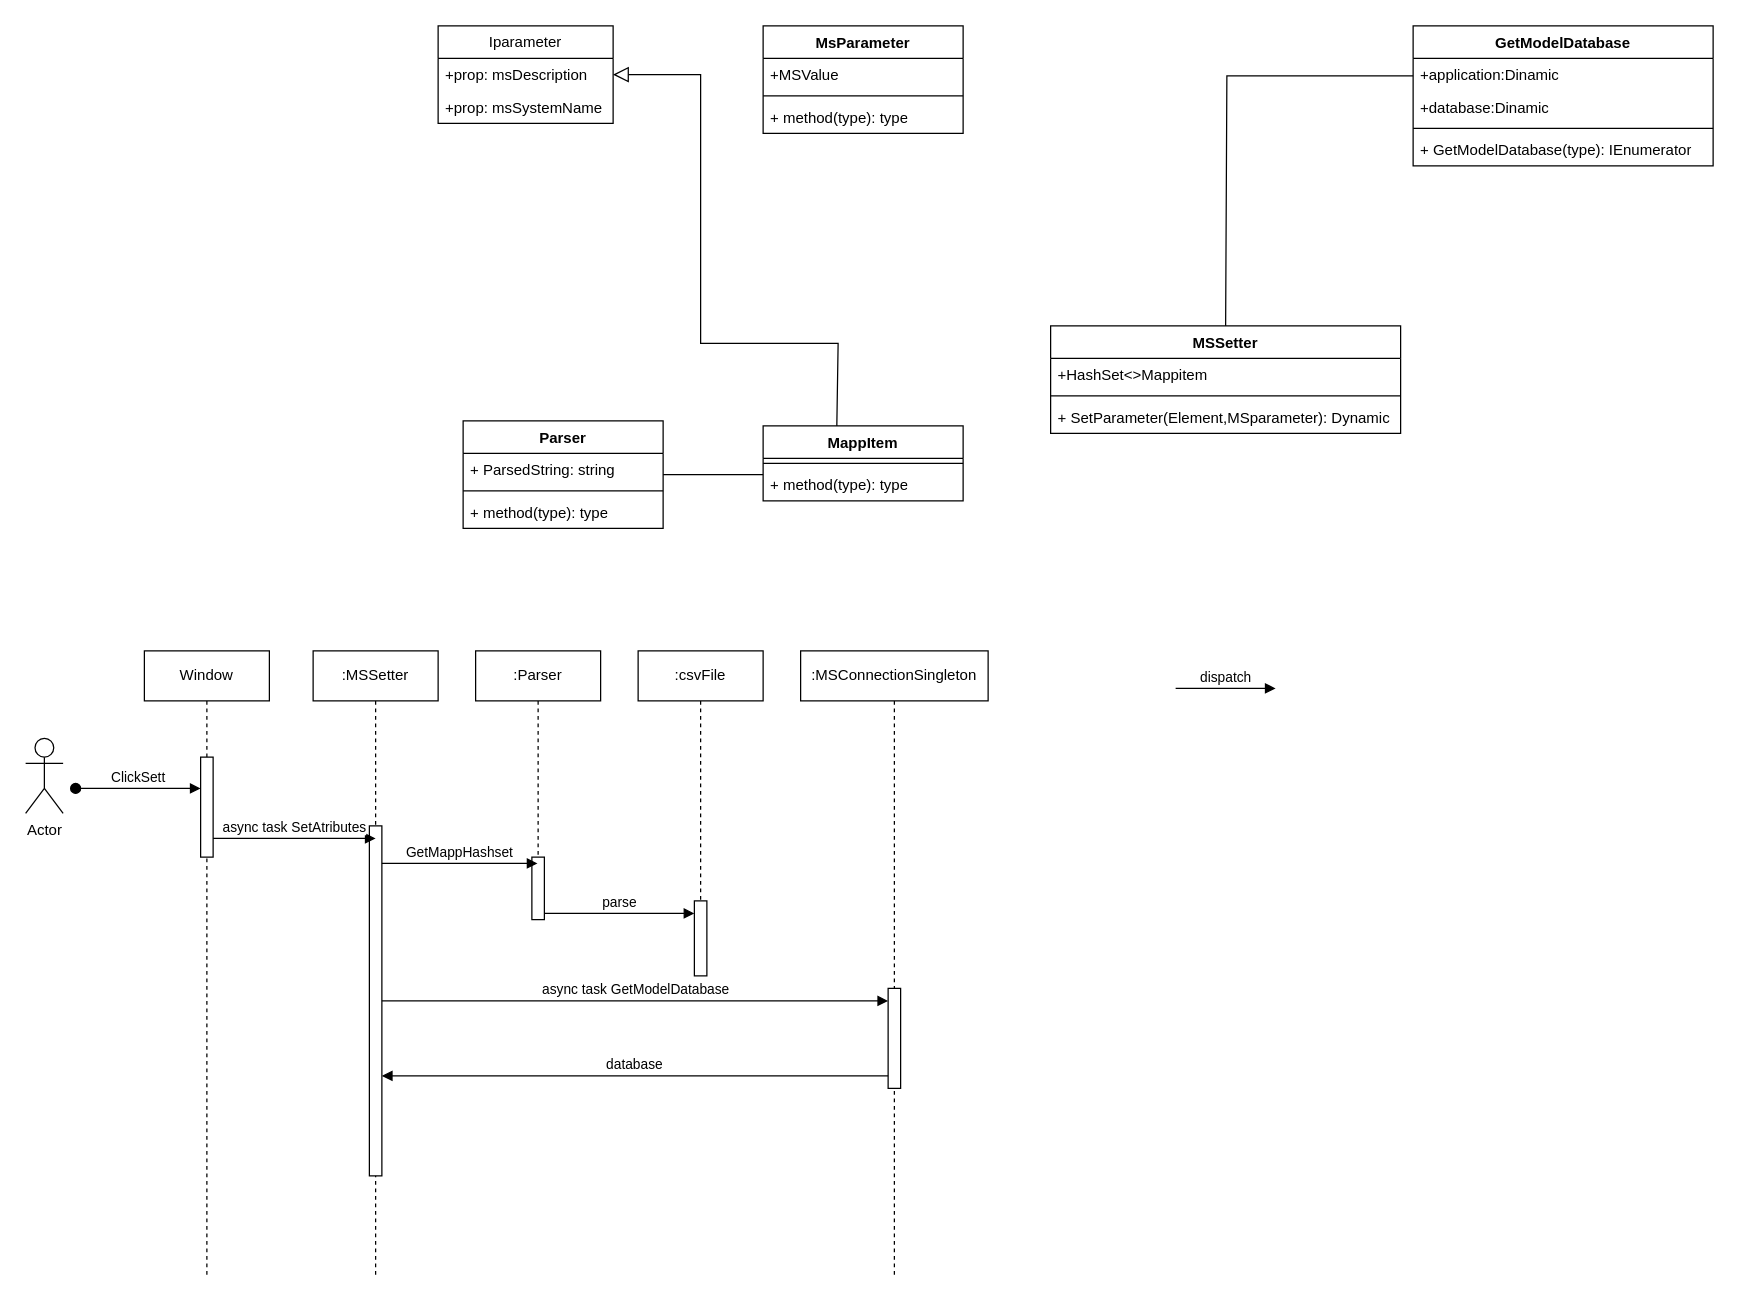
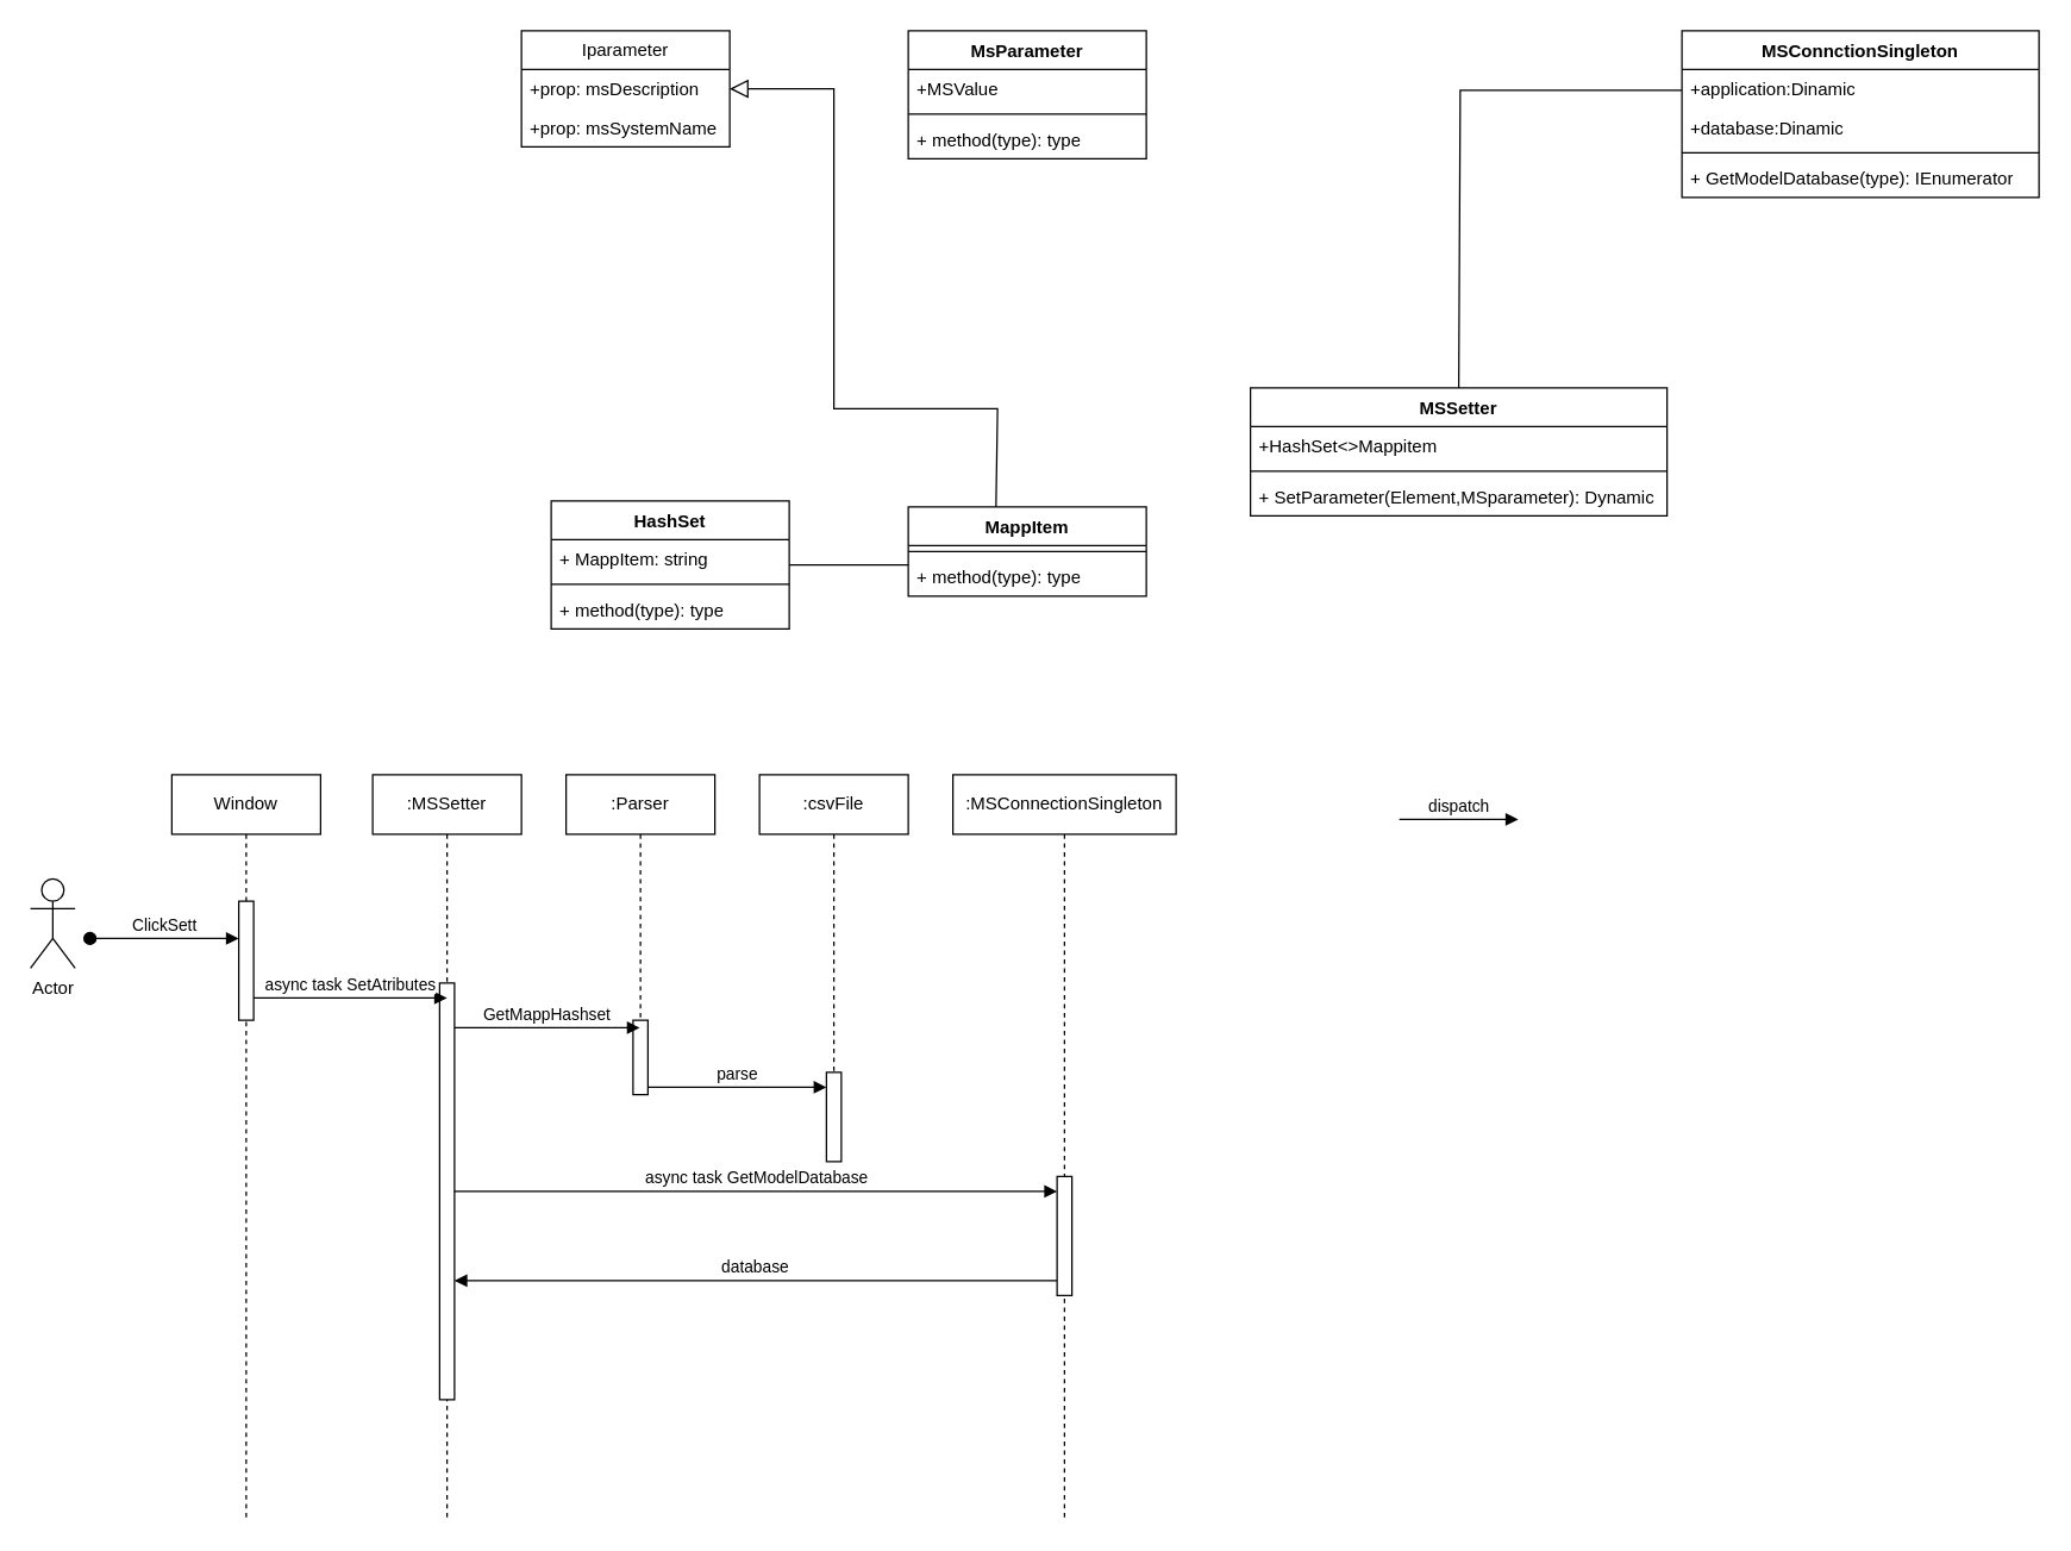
- <mxCell id="19" value="GetModelDatabase" style="swimlane;fontStyle=1;align=center;verticalAlign=top;childLayout=stackLayout;horizontal=1;startSize=26;horizontalStack=0;resizeParent=1;resizeParentMax=0;resizeLast=0;collapsible=1;marginBottom=0;whiteSpace=wrap;html=1;" vertex="1" parent="1"><mxGeometry x="1130" y="20" width="240" height="112" as="geometry" /></mxCell>
+ <mxCell id="19" value="MSConnctionSingleton" style="swimlane;fontStyle=1;align=center;verticalAlign=top;childLayout=stackLayout;horizontal=1;startSize=26;horizontalStack=0;resizeParent=1;resizeParentMax=0;resizeLast=0;collapsible=1;marginBottom=0;whiteSpace=wrap;html=1;" vertex="1" parent="1"><mxGeometry x="1130" y="20" width="240" height="112" as="geometry" /></mxCell>
- <mxCell id="14" value="Parser" style="swimlane;fontStyle=1;align=center;verticalAlign=top;childLayout=stackLayout;horizontal=1;startSize=26;horizontalStack=0;resizeParent=1;resizeParentMax=0;resizeLast=0;collapsible=1;marginBottom=0;whiteSpace=wrap;html=1;" vertex="1" parent="1"><mxGeometry x="370" y="336" width="160" height="86" as="geometry" /></mxCell>
+ <mxCell id="14" value="HashSet" style="swimlane;fontStyle=1;align=center;verticalAlign=top;childLayout=stackLayout;horizontal=1;startSize=26;horizontalStack=0;resizeParent=1;resizeParentMax=0;resizeLast=0;collapsible=1;marginBottom=0;whiteSpace=wrap;html=1;" vertex="1" parent="1"><mxGeometry x="370" y="336" width="160" height="86" as="geometry" /></mxCell>
- <mxCell id="15" value="+ ParsedString: string" style="text;strokeColor=none;fillColor=none;align=left;verticalAlign=top;spacingLeft=4;spacingRight=4;overflow=hidden;rotatable=0;points=[[0,0.5],[1,0.5]];portConstraint=eastwest;whiteSpace=wrap;html=1;" vertex="1" parent="14"><mxGeometry y="26" width="160" height="26" as="geometry" /></mxCell>
+ <mxCell id="15" value="+ MappItem: string" style="text;strokeColor=none;fillColor=none;align=left;verticalAlign=top;spacingLeft=4;spacingRight=4;overflow=hidden;rotatable=0;points=[[0,0.5],[1,0.5]];portConstraint=eastwest;whiteSpace=wrap;html=1;" vertex="1" parent="14"><mxGeometry y="26" width="160" height="26" as="geometry" /></mxCell>
